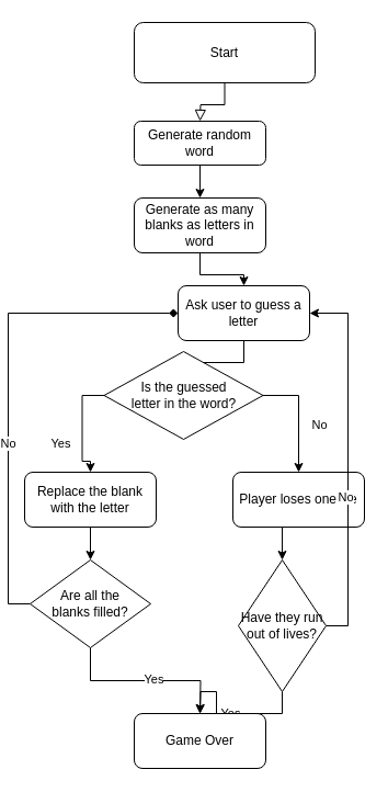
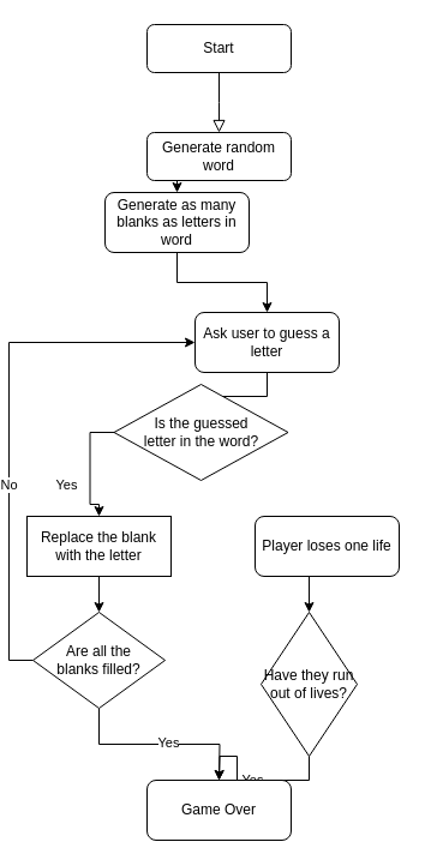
- <mxCell id="3" value="Start" style="rounded=1;whiteSpace=wrap;html=1;fontSize=12;glass=0;strokeWidth=1;shadow=0;" parent="1" vertex="1"><mxGeometry x="120" y="20" width="165" height="55" as="geometry" /></mxCell>
+ <mxCell id="3" value="Start" style="rounded=1;whiteSpace=wrap;html=1;fontSize=12;glass=0;strokeWidth=1;shadow=0;" parent="1" vertex="1"><mxGeometry x="120" y="20" width="120" height="40" as="geometry" /></mxCell>
- <mxCell id="7" value="Generate as many blanks as letters in word" style="rounded=1;whiteSpace=wrap;html=1;fontSize=12;glass=0;strokeWidth=1;shadow=0;" parent="1" vertex="1"><mxGeometry x="120" y="180" width="120" height="50" as="geometry" /></mxCell>
+ <mxCell id="7" value="Generate as many blanks as letters in word" style="rounded=1;whiteSpace=wrap;html=1;fontSize=12;glass=0;strokeWidth=1;shadow=0;" parent="1" vertex="1"><mxGeometry x="85" y="160" width="120" height="50" as="geometry" /></mxCell>
- <mxCell id="19" style="edgeStyle=orthogonalEdgeStyle;rounded=0;orthogonalLoop=1;jettySize=auto;html=1;exitX=0;exitY=0.5;exitDx=0;exitDy=0;entryX=0;entryY=0.5;entryDx=0;entryDy=0;endArrow=diamond;" parent="1" source="23" target="9" edge="1"><mxGeometry relative="1" as="geometry" /></mxCell>
+ <mxCell id="19" style="edgeStyle=orthogonalEdgeStyle;rounded=0;orthogonalLoop=1;jettySize=auto;html=1;exitX=0;exitY=0.5;exitDx=0;exitDy=0;entryX=0;entryY=0.5;entryDx=0;entryDy=0;" parent="1" source="23" target="9" edge="1"><mxGeometry relative="1" as="geometry" /></mxCell>
- <mxCell id="12" style="edgeStyle=orthogonalEdgeStyle;rounded=0;orthogonalLoop=1;jettySize=auto;html=1;exitX=1;exitY=0.5;exitDx=0;exitDy=0;entryX=0.5;entryY=0;entryDx=0;entryDy=0;" parent="1" source="14" target="18" edge="1"><mxGeometry relative="1" as="geometry" /></mxCell>
- <mxCell id="13" value="No" style="edgeLabel;html=1;align=center;verticalAlign=middle;resizable=0;points=[];" parent="12" vertex="1" connectable="0"><mxGeometry x="-0.103" y="-3" relative="1" as="geometry"><mxPoint x="21" y="13" as="offset" /></mxGeometry></mxCell>
- <mxCell id="24" style="edgeStyle=orthogonalEdgeStyle;rounded=0;orthogonalLoop=1;jettySize=auto;html=1;exitX=1;exitY=0.5;exitDx=0;exitDy=0;entryX=1;entryY=0.5;entryDx=0;entryDy=0;" parent="1" source="27" target="9" edge="1"><mxGeometry relative="1" as="geometry" /></mxCell>
- <mxCell id="25" value="No" style="edgeLabel;html=1;align=center;verticalAlign=middle;resizable=0;points=[];" parent="24" vertex="1" connectable="0"><mxGeometry x="-0.19" y="3" relative="1" as="geometry"><mxPoint as="offset" /></mxGeometry></mxCell>
- <mxCell id="16" value="Replace the blank with the letter" style="rounded=1;whiteSpace=wrap;html=1;fontSize=12;glass=0;strokeWidth=1;shadow=0;" parent="1" vertex="1"><mxGeometry x="20" y="430" width="120" height="50" as="geometry" /></mxCell>
+ <mxCell id="16" value="Replace the blank with the letter" style="whiteSpace=wrap;html=1;fontSize=12;glass=0;strokeWidth=1;shadow=0;rounded=0;" parent="1" vertex="1"><mxGeometry x="20" y="430" width="120" height="50" as="geometry" /></mxCell>
